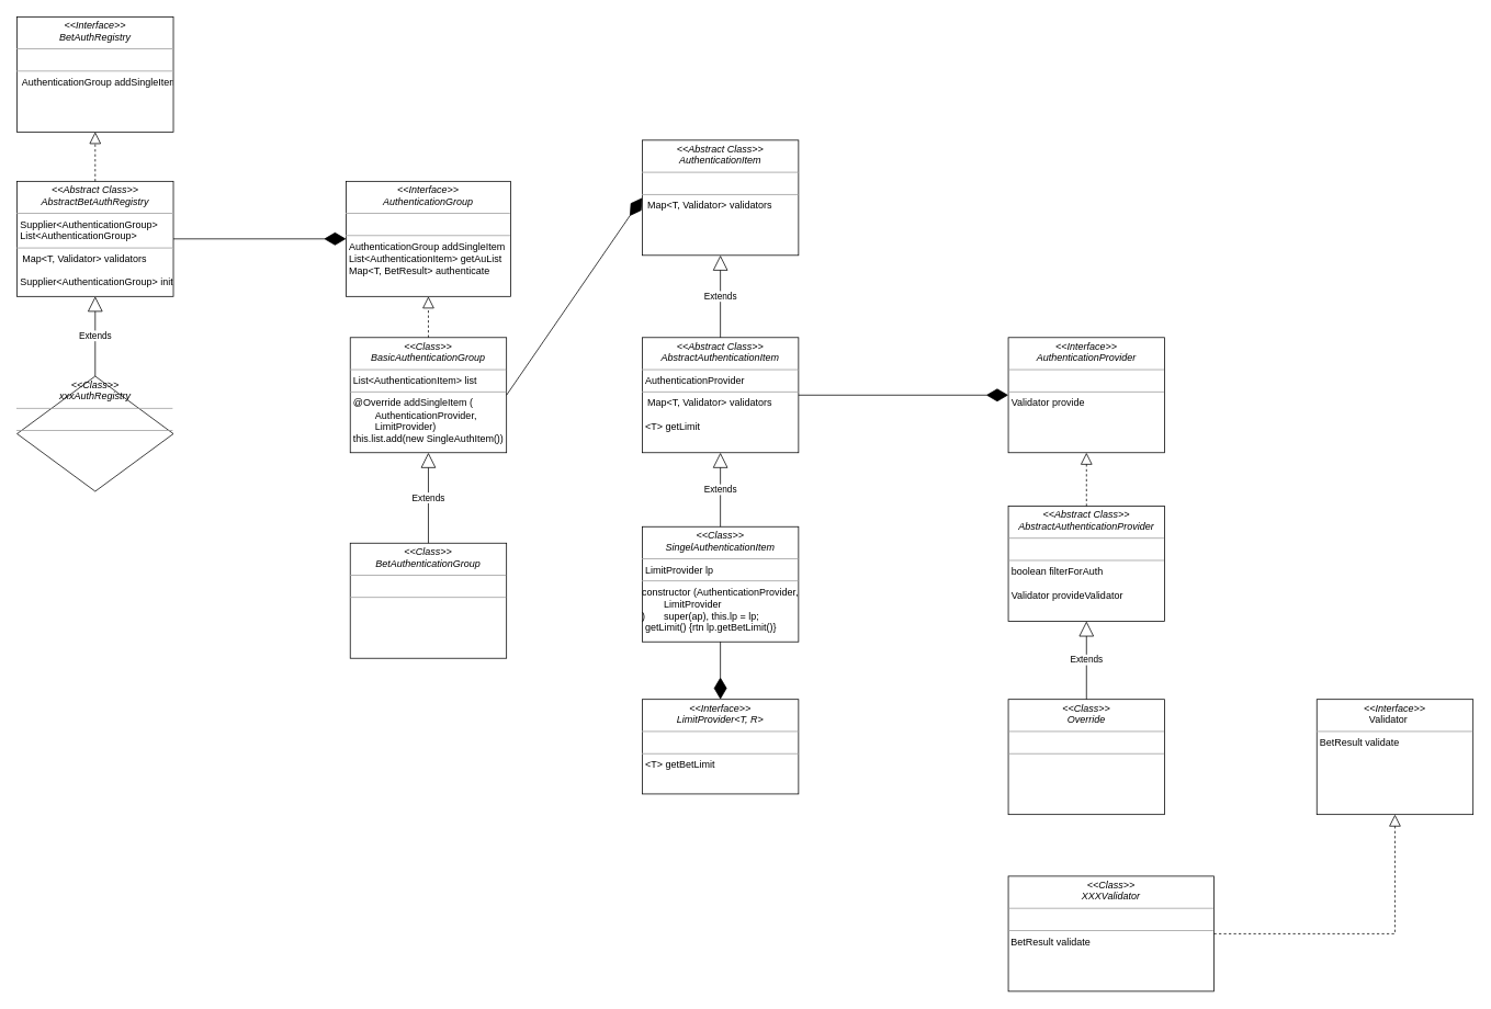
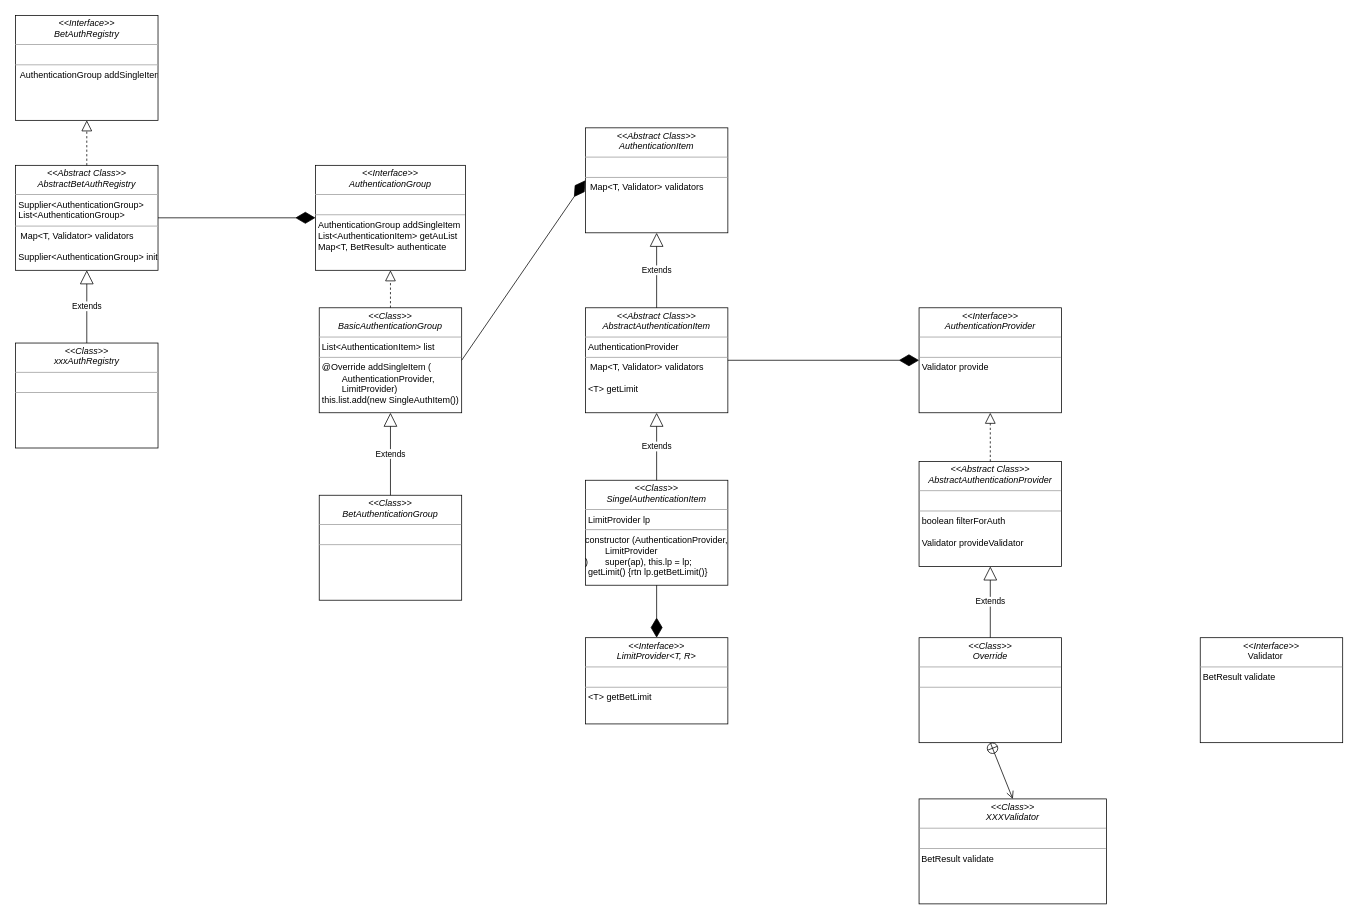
- <mxCell id="24" value="&lt;p style=&quot;margin:0px;margin-top:4px;text-align:center;&quot;&gt;&lt;i&gt;&amp;lt;&amp;lt;Class&amp;gt;&amp;gt;&lt;/i&gt;&lt;br&gt;&lt;i&gt;xxxAuthRegistry&lt;/i&gt;&lt;/p&gt;&lt;hr size=&quot;1&quot;&gt;&lt;p style=&quot;margin:0px;margin-left:4px;&quot;&gt;&lt;br&gt;&lt;/p&gt;&lt;hr size=&quot;1&quot;&gt;&lt;p style=&quot;margin:0px;margin-left:4px;&quot;&gt;&lt;br&gt;&lt;/p&gt;" style="rhombus;verticalAlign=top;align=left;overflow=fill;fontSize=12;fontFamily=Helvetica;html=1;" parent="1" vertex="1"><mxGeometry x="20" y="457" width="190" height="140" as="geometry" /></mxCell>
+ <mxCell id="24" value="&lt;p style=&quot;margin:0px;margin-top:4px;text-align:center;&quot;&gt;&lt;i&gt;&amp;lt;&amp;lt;Class&amp;gt;&amp;gt;&lt;/i&gt;&lt;br&gt;&lt;i&gt;xxxAuthRegistry&lt;/i&gt;&lt;/p&gt;&lt;hr size=&quot;1&quot;&gt;&lt;p style=&quot;margin:0px;margin-left:4px;&quot;&gt;&lt;br&gt;&lt;/p&gt;&lt;hr size=&quot;1&quot;&gt;&lt;p style=&quot;margin:0px;margin-left:4px;&quot;&gt;&lt;br&gt;&lt;/p&gt;" style="verticalAlign=top;align=left;overflow=fill;fontSize=12;fontFamily=Helvetica;html=1;" parent="1" vertex="1"><mxGeometry x="20" y="457" width="190" height="140" as="geometry" /></mxCell>
+ <mxCell id="20" value="" style="endArrow=open;startArrow=circlePlus;endFill=0;startFill=0;endSize=8;html=1;rounded=0;exitX=0.5;exitY=1;exitDx=0;exitDy=0;entryX=0.5;entryY=0;entryDx=0;entryDy=0;" parent="1" source="19" target="21" edge="1"><mxGeometry width="160" relative="1" as="geometry"><mxPoint x="1420" y="1045" as="sourcePoint" /><mxPoint x="1430" y="1020" as="targetPoint" /></mxGeometry></mxCell>
- <mxCell id="22" value="" style="endArrow=block;dashed=1;endFill=0;endSize=12;html=1;rounded=0;entryX=0.5;entryY=1;entryDx=0;entryDy=0;exitX=1;exitY=0.5;exitDx=0;exitDy=0;" parent="1" source="21" target="18" edge="1"><mxGeometry width="160" relative="1" as="geometry"><mxPoint x="1543" y="1146" as="sourcePoint" /><mxPoint x="1543" y="1075" as="targetPoint" /><Array as="points"><mxPoint x="1695" y="1135" /></Array></mxGeometry></mxCell>
